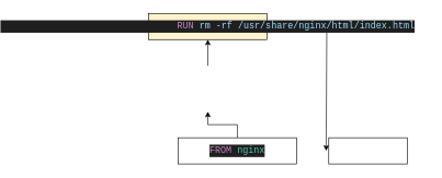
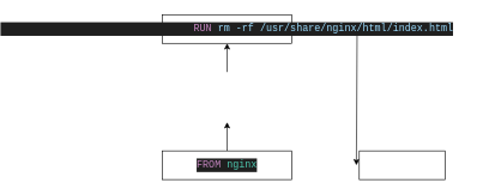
- <mxCell id="7" value="&lt;div style=&quot;color: rgb(204, 204, 204); background-color: rgb(31, 31, 31); font-family: Consolas, &amp;quot;Courier New&amp;quot;, monospace; font-size: 14px; line-height: 19px; white-space: pre;&quot;&gt;&lt;span style=&quot;white-space: pre;&quot;&gt;&#09;&lt;/span&gt;&lt;span style=&quot;white-space: pre;&quot;&gt;&#09;&lt;/span&gt;&lt;span style=&quot;white-space: pre;&quot;&gt;&#09;&lt;/span&gt;&lt;span style=&quot;white-space: pre;&quot;&gt;&#09;&lt;/span&gt;&lt;span style=&quot;color: rgb(197, 134, 192);&quot;&gt;RUN&lt;/span&gt; &lt;span style=&quot;color: rgb(156, 220, 254);&quot;&gt;rm&lt;/span&gt; &lt;span style=&quot;color: rgb(156, 220, 254);&quot;&gt;-rf&lt;/span&gt; &lt;span style=&quot;color: rgb(156, 220, 254);&quot;&gt;/usr/share/nginx/html/index.html&lt;/span&gt;&lt;/div&gt;" style="rounded=0;whiteSpace=wrap;html=1;fillColor=#fff2cc;" parent="1" vertex="1"><mxGeometry x="20" y="20" width="180" height="40" as="geometry" /></mxCell>
+ <mxCell id="7" value="&lt;div style=&quot;color: rgb(204, 204, 204); background-color: rgb(31, 31, 31); font-family: Consolas, &amp;quot;Courier New&amp;quot;, monospace; font-size: 14px; line-height: 19px; white-space: pre;&quot;&gt;&lt;span style=&quot;white-space: pre;&quot;&gt;&#09;&lt;/span&gt;&lt;span style=&quot;white-space: pre;&quot;&gt;&#09;&lt;/span&gt;&lt;span style=&quot;white-space: pre;&quot;&gt;&#09;&lt;/span&gt;&lt;span style=&quot;white-space: pre;&quot;&gt;&#09;&lt;/span&gt;&lt;span style=&quot;color: rgb(197, 134, 192);&quot;&gt;RUN&lt;/span&gt; &lt;span style=&quot;color: rgb(156, 220, 254);&quot;&gt;rm&lt;/span&gt; &lt;span style=&quot;color: rgb(156, 220, 254);&quot;&gt;-rf&lt;/span&gt; &lt;span style=&quot;color: rgb(156, 220, 254);&quot;&gt;/usr/share/nginx/html/index.html&lt;/span&gt;&lt;/div&gt;" style="rounded=0;whiteSpace=wrap;html=1;" parent="1" vertex="1"><mxGeometry x="20" y="20" width="180" height="40" as="geometry" /></mxCell>
- <mxCell id="3" value="&lt;div style=&quot;color: rgb(204, 204, 204); background-color: rgb(31, 31, 31); font-family: Consolas, &amp;quot;Courier New&amp;quot;, monospace; font-size: 14px; line-height: 19px; white-space: pre;&quot;&gt;&lt;span style=&quot;color: #c586c0;&quot;&gt;FROM&lt;/span&gt; &lt;span style=&quot;color: #4ec9b0;&quot;&gt;nginx&lt;/span&gt;&lt;/div&gt;" style="rounded=0;whiteSpace=wrap;html=1;" parent="1" vertex="1"><mxGeometry x="65" y="210" width="180" height="40" as="geometry" /></mxCell>
+ <mxCell id="3" value="&lt;div style=&quot;color: rgb(204, 204, 204); background-color: rgb(31, 31, 31); font-family: Consolas, &amp;quot;Courier New&amp;quot;, monospace; font-size: 14px; line-height: 19px; white-space: pre;&quot;&gt;&lt;span style=&quot;color: #c586c0;&quot;&gt;FROM&lt;/span&gt; &lt;span style=&quot;color: #4ec9b0;&quot;&gt;nginx&lt;/span&gt;&lt;/div&gt;" style="rounded=0;whiteSpace=wrap;html=1;" parent="1" vertex="1"><mxGeometry x="20" y="210" width="180" height="40" as="geometry" /></mxCell>
